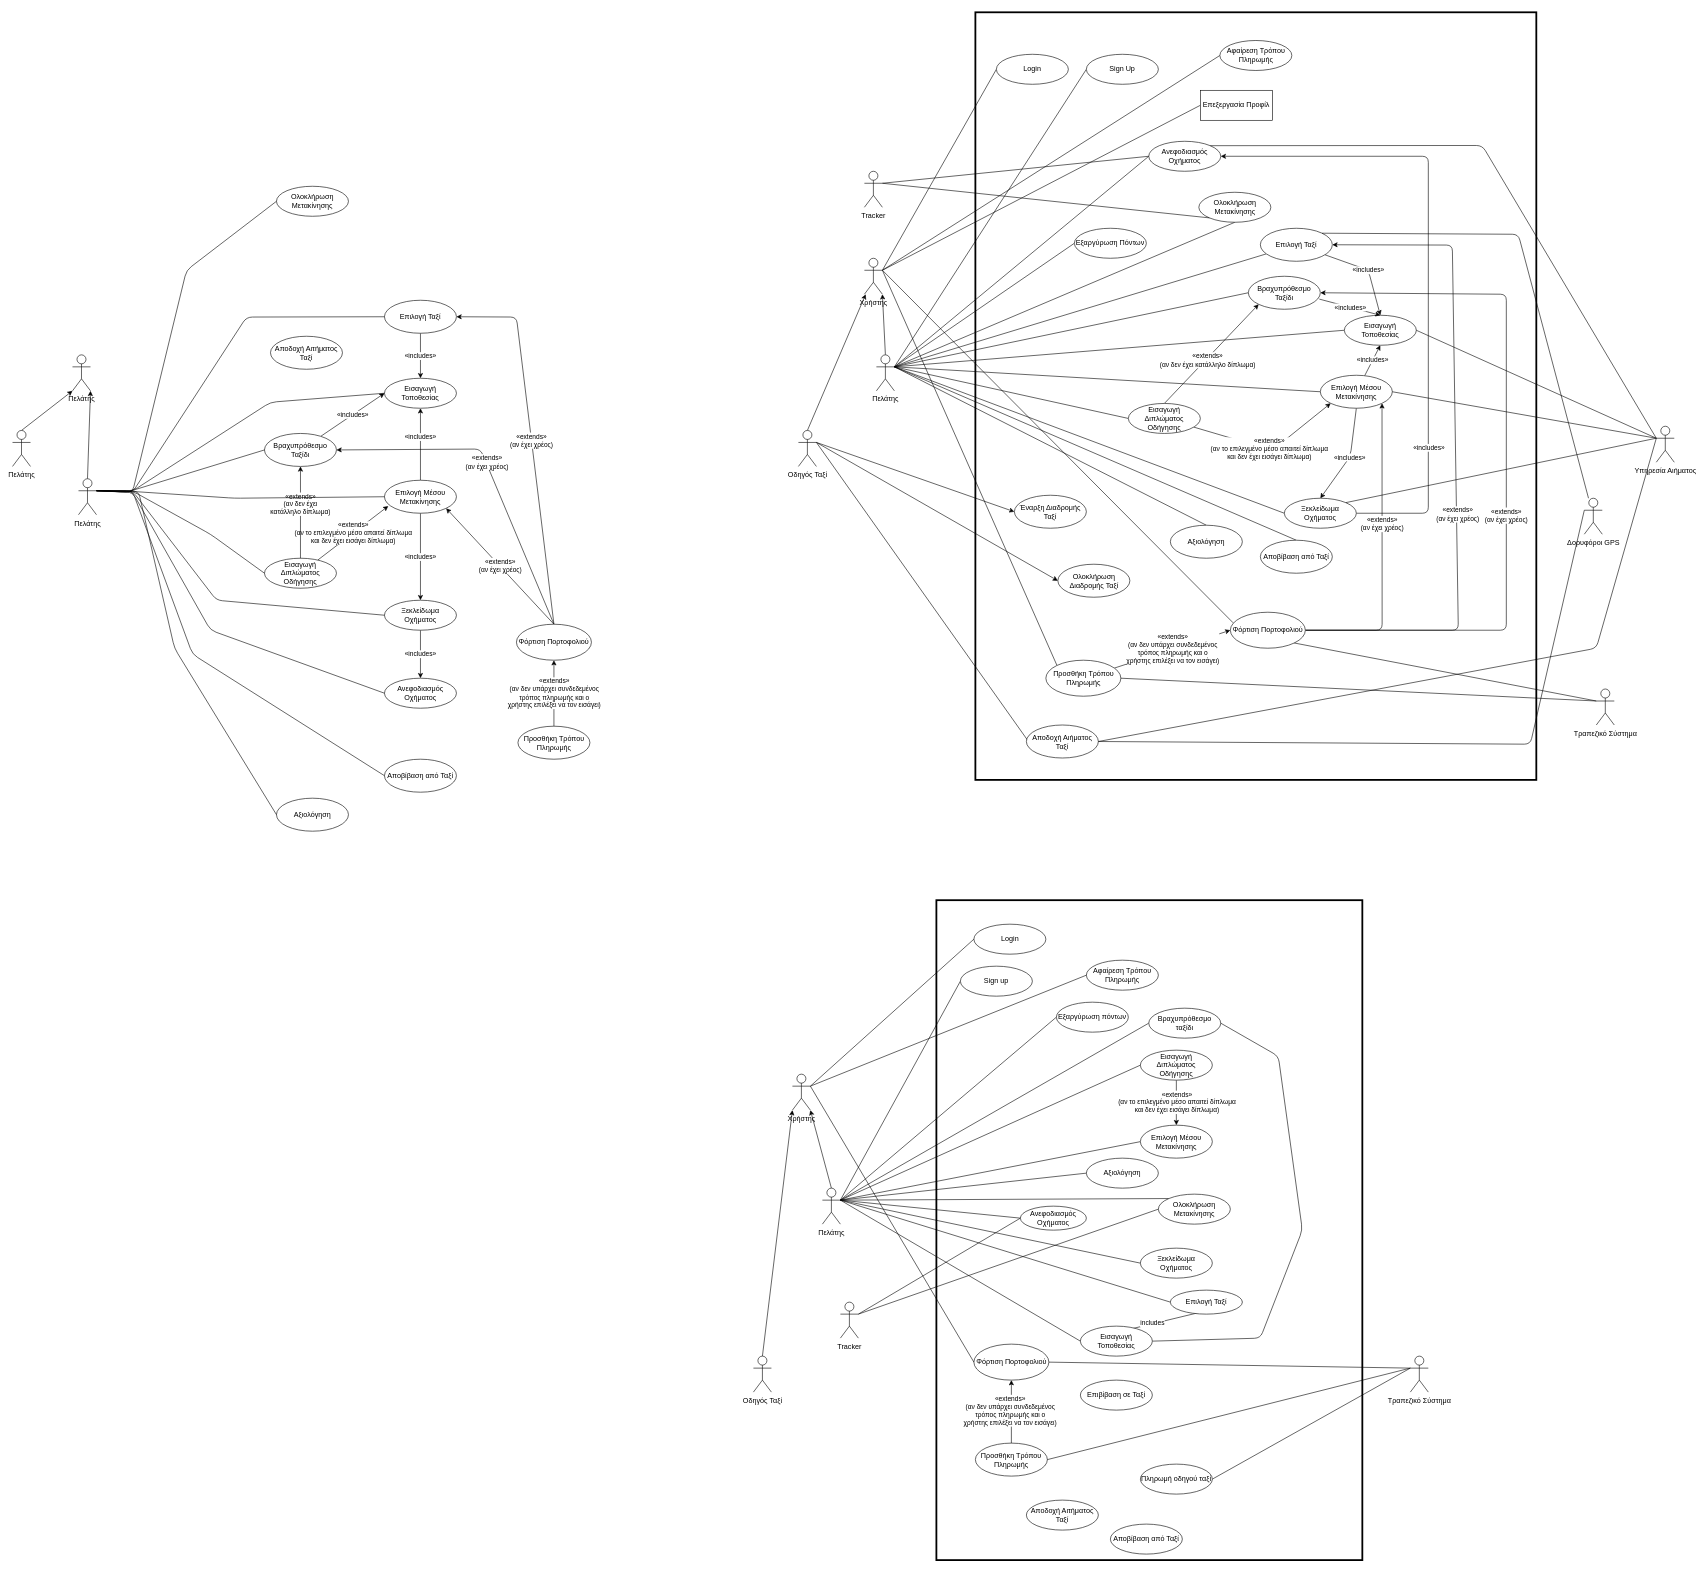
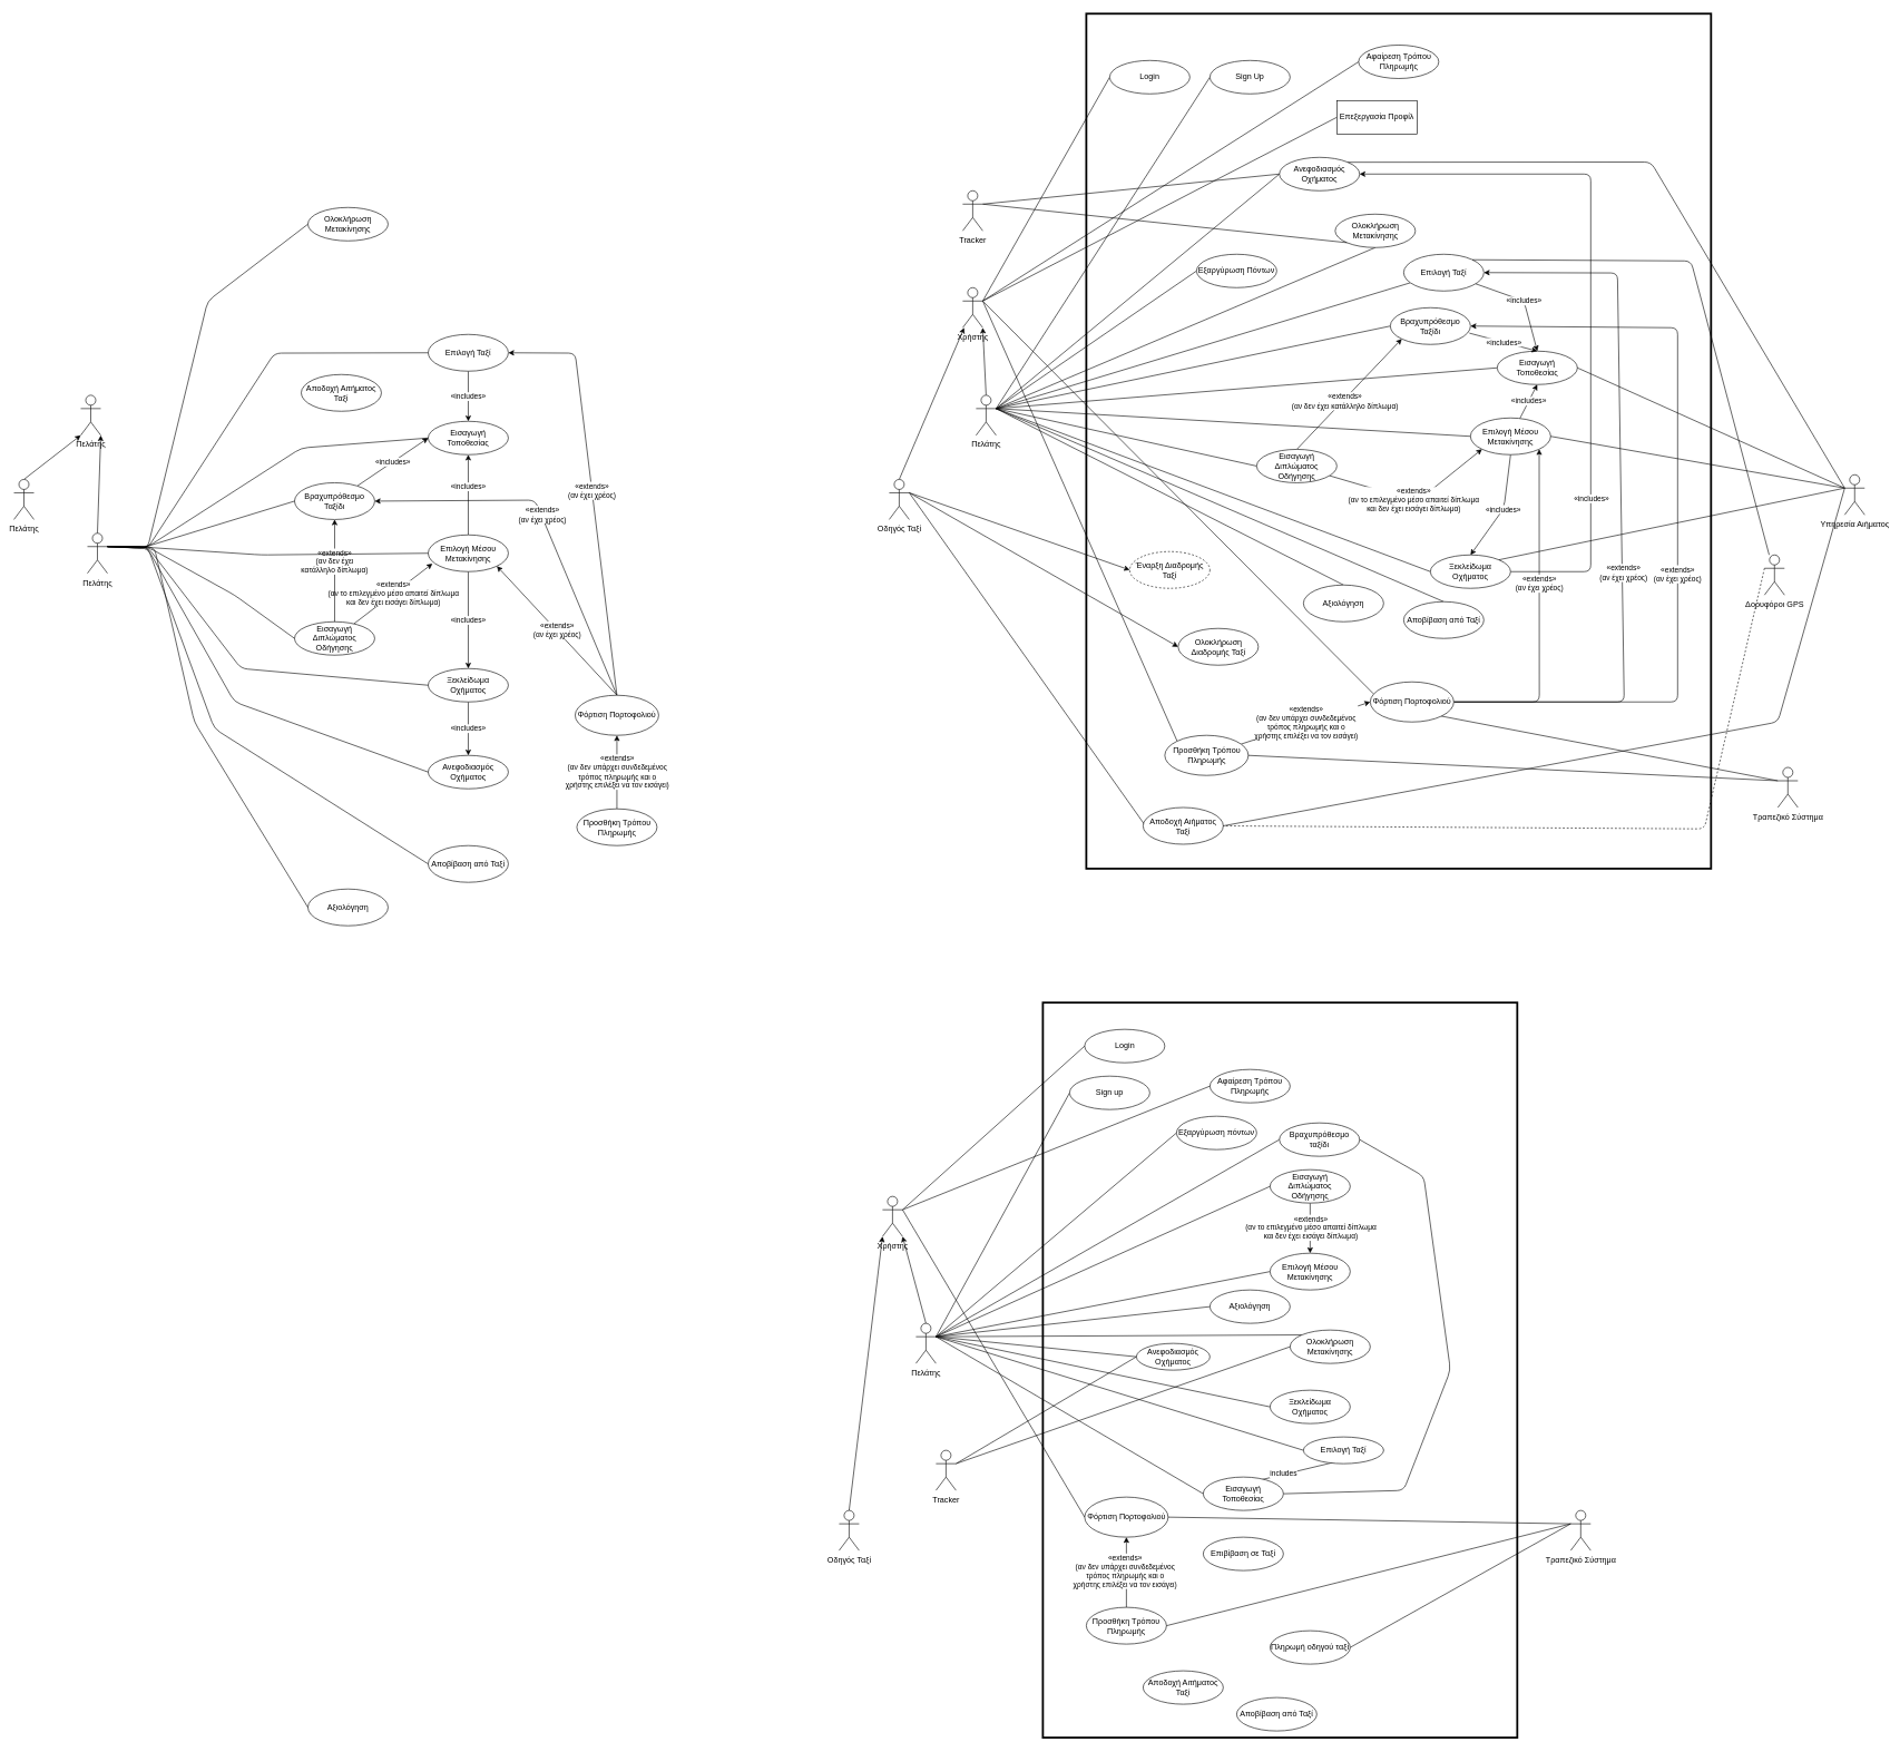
- <mxCell id="77" value="Έναρξη Διαδρομής Ταξί" style="ellipse;whiteSpace=wrap;html=1;strokeWidth=1;" vertex="1" parent="1"><mxGeometry x="1690" y="825" width="120" height="55" as="geometry" /></mxCell>
+ <mxCell id="77" value="Έναρξη Διαδρομής Ταξί" style="ellipse;whiteSpace=wrap;html=1;strokeWidth=1;dashed=1;" vertex="1" parent="1"><mxGeometry x="1690" y="825" width="120" height="55" as="geometry" /></mxCell>
- <mxCell id="152" style="edgeStyle=none;html=1;exitX=0;exitY=0.333;exitDx=0;exitDy=0;exitPerimeter=0;entryX=1;entryY=0.5;entryDx=0;entryDy=0;endArrow=none;endFill=0;" edge="1" parent="1" source="153" target="154"><mxGeometry relative="1" as="geometry"><Array as="points"><mxPoint x="2550" y="1240" /></Array></mxGeometry></mxCell>
+ <mxCell id="152" style="edgeStyle=none;html=1;exitX=0;exitY=0.333;exitDx=0;exitDy=0;exitPerimeter=0;entryX=1;entryY=0.5;entryDx=0;entryDy=0;endArrow=none;endFill=0;dashed=1;" edge="1" parent="1" source="153" target="154"><mxGeometry relative="1" as="geometry"><Array as="points"><mxPoint x="2550" y="1240" /></Array></mxGeometry></mxCell>
